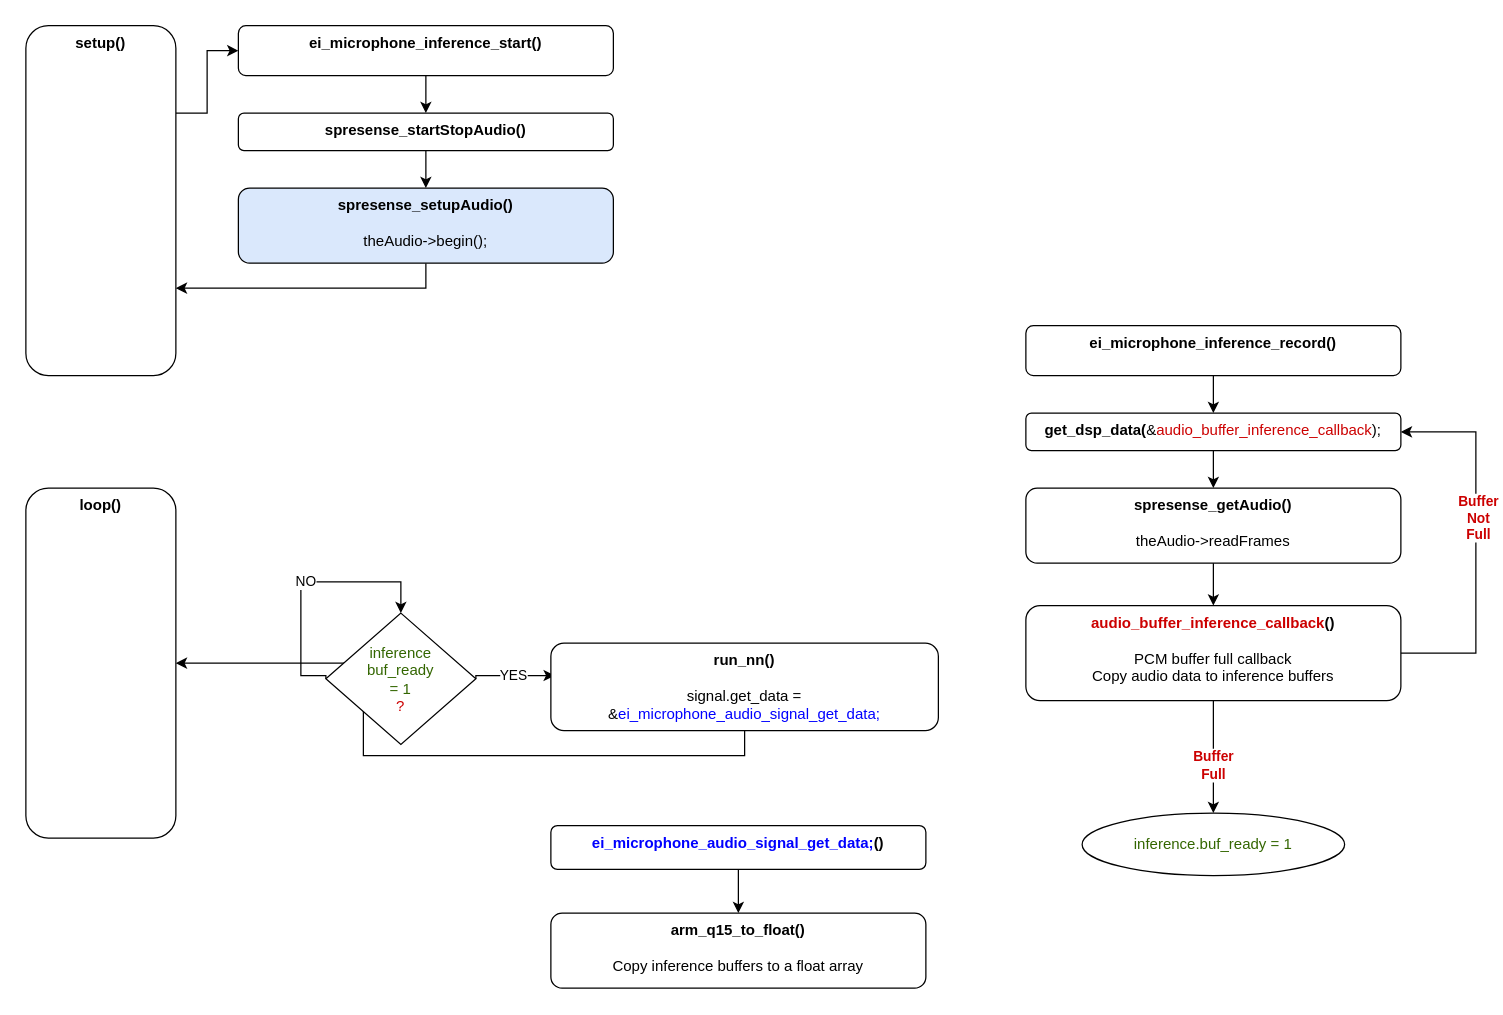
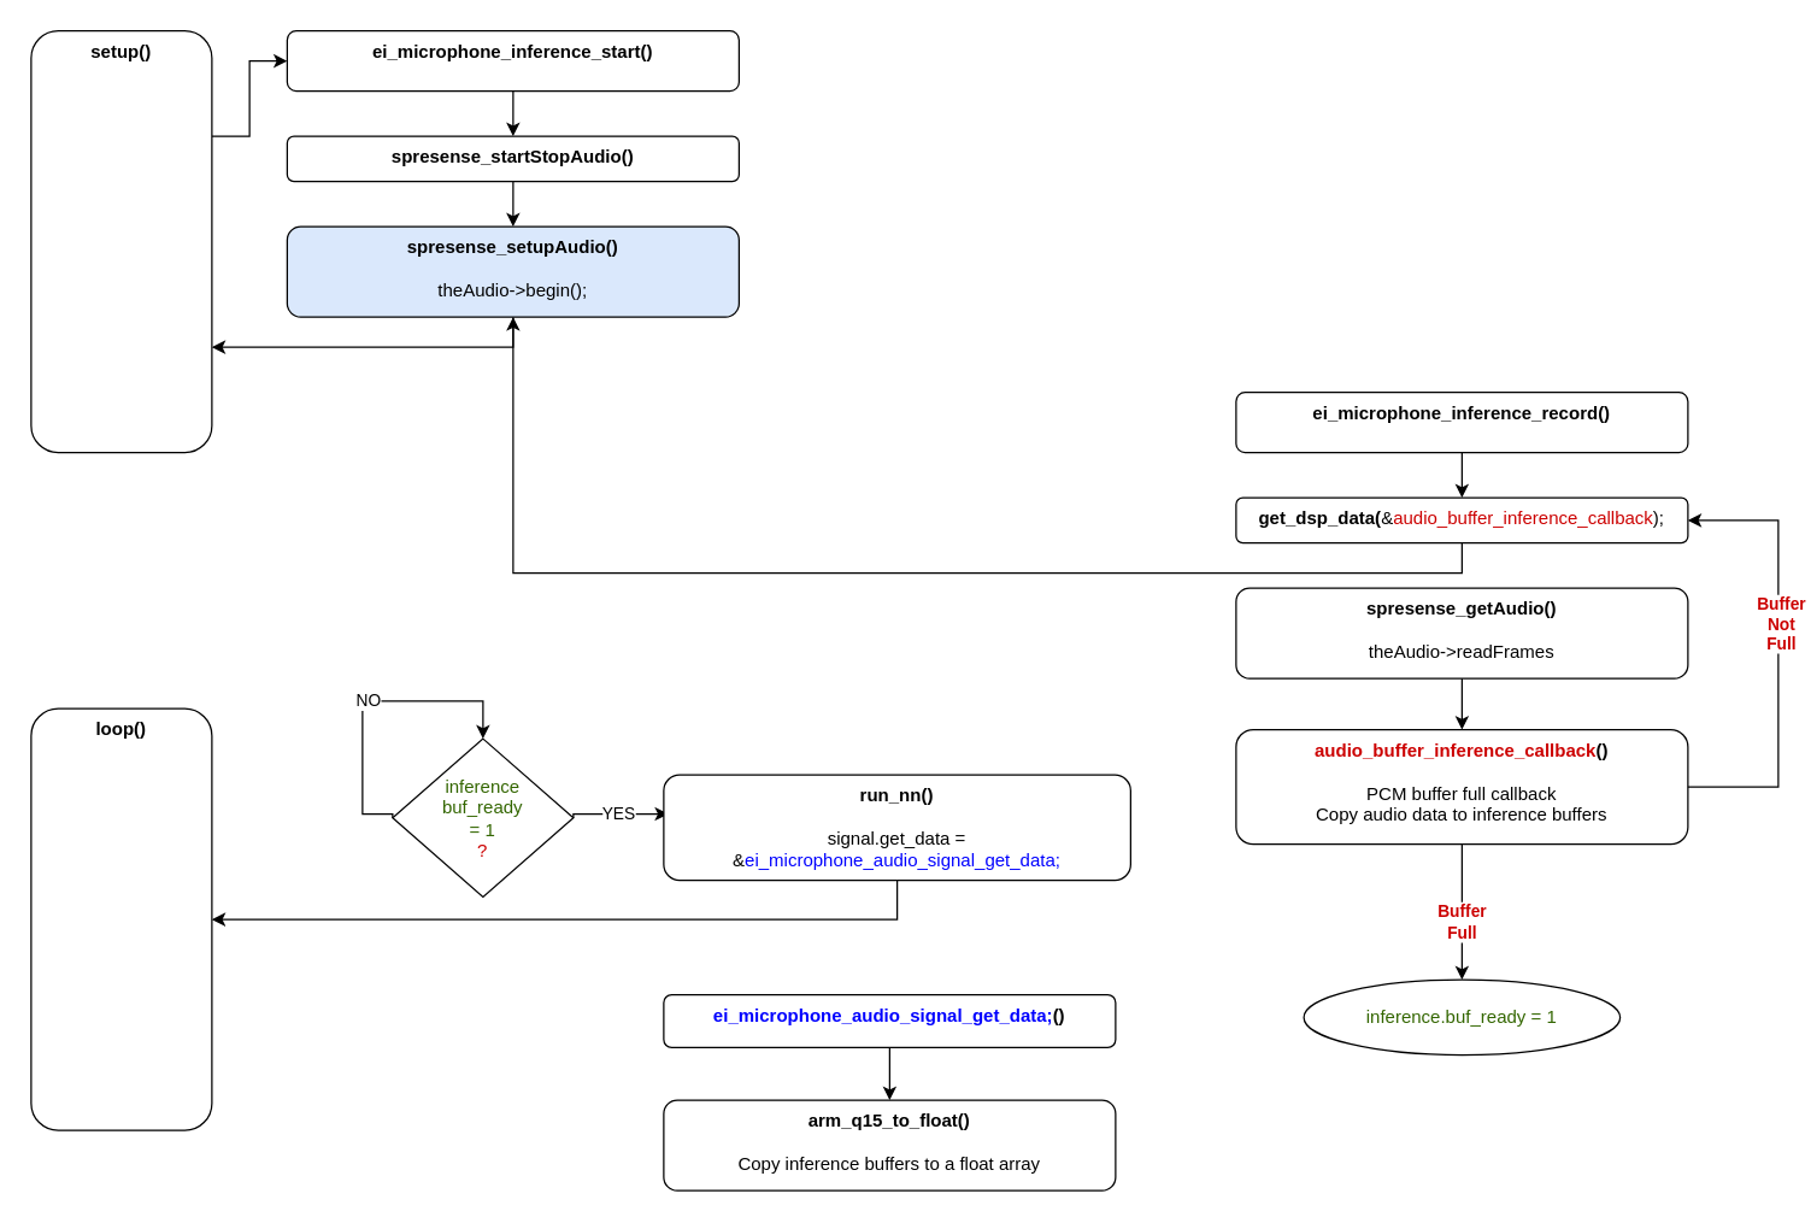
- <mxCell id="17" style="edgeStyle=orthogonalEdgeStyle;rounded=0;orthogonalLoop=1;jettySize=auto;html=1;exitX=0.5;exitY=1;exitDx=0;exitDy=0;entryX=0.5;entryY=0;entryDx=0;entryDy=0;" parent="1" source="18" target="19" edge="1"><mxGeometry relative="1" as="geometry" /></mxCell>
+ <mxCell id="17" style="edgeStyle=orthogonalEdgeStyle;rounded=0;orthogonalLoop=1;jettySize=auto;html=1;exitX=0.5;exitY=1;exitDx=0;exitDy=0;" parent="1" source="18" target="9" edge="1"><mxGeometry relative="1" as="geometry" /></mxCell>
- <mxCell id="11" value="&lt;b&gt;loop()&lt;/b&gt;" style="rounded=1;whiteSpace=wrap;html=1;verticalAlign=top;" parent="1" vertex="1"><mxGeometry x="20" y="390" width="120" height="280" as="geometry" /></mxCell>
+ <mxCell id="11" value="&lt;b&gt;loop()&lt;/b&gt;" style="rounded=1;whiteSpace=wrap;html=1;verticalAlign=top;" parent="1" vertex="1"><mxGeometry x="20" y="470" width="120" height="280" as="geometry" /></mxCell>
